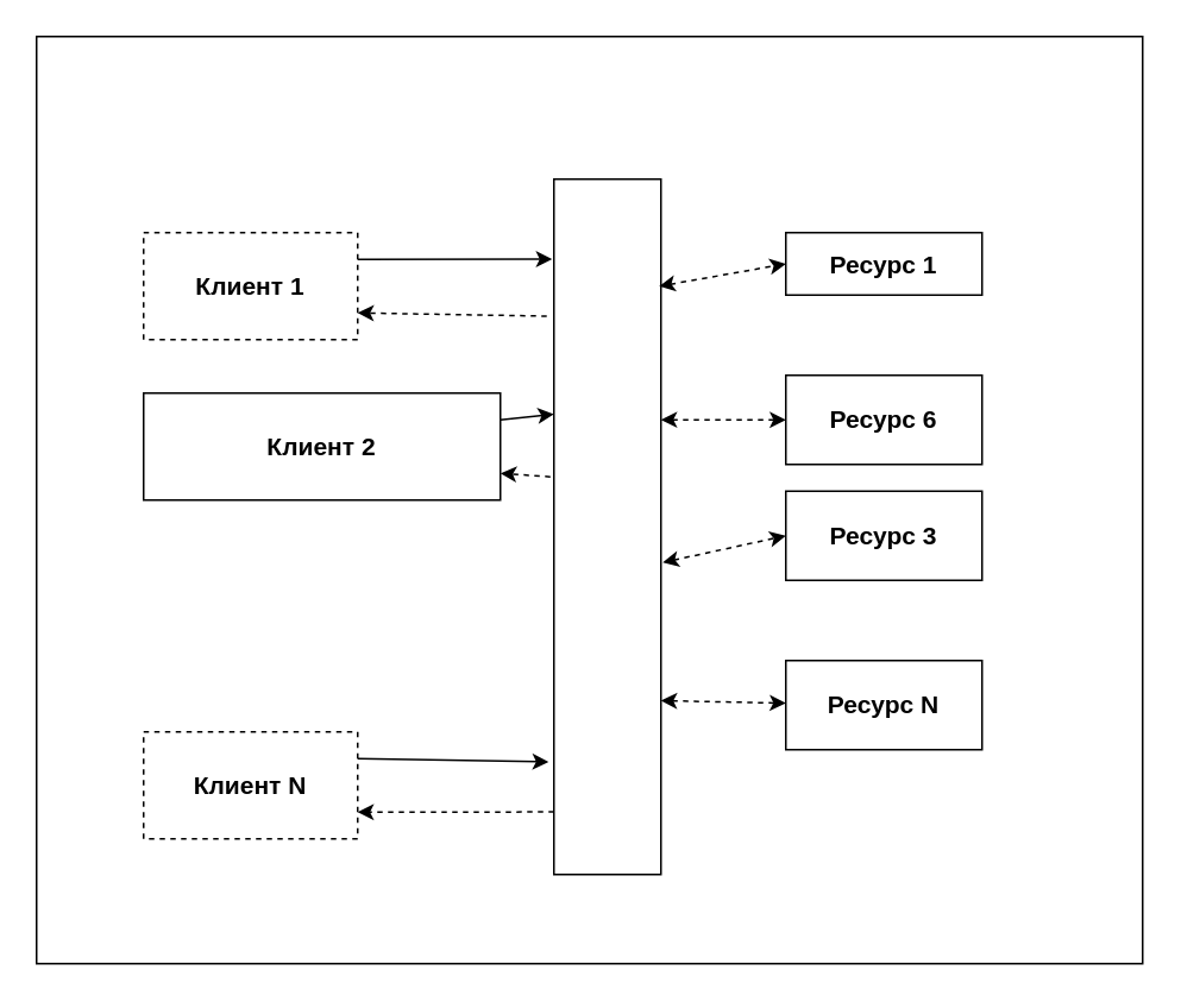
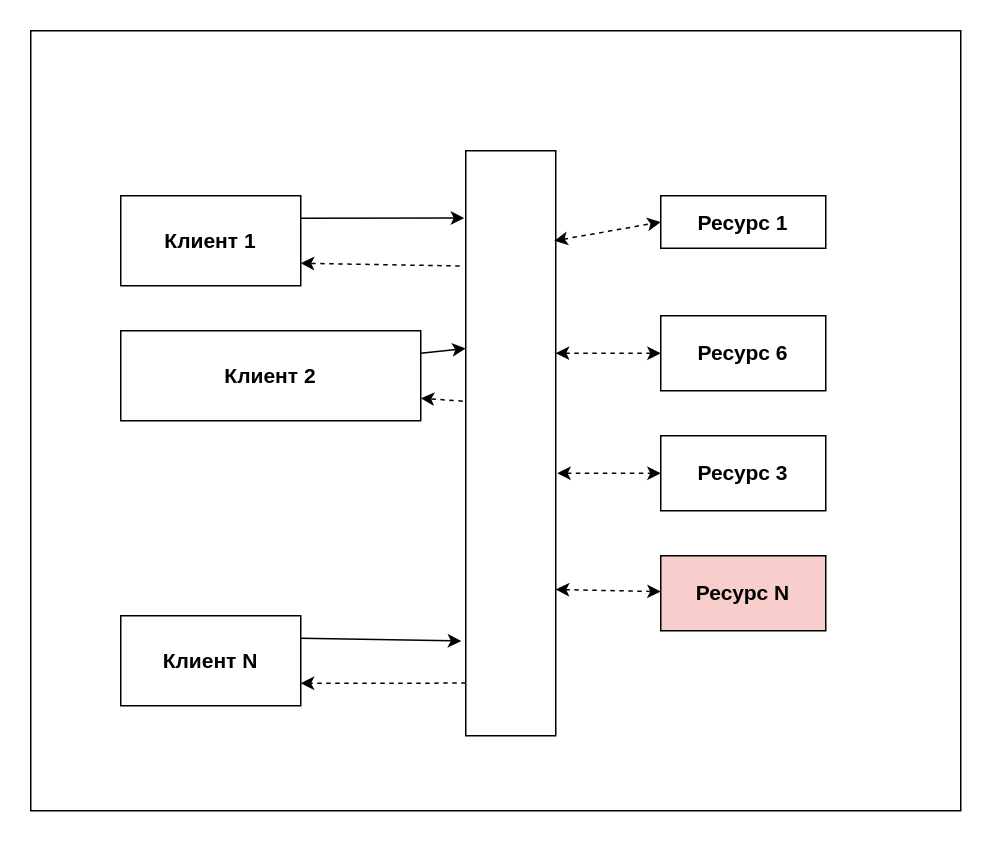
- <mxCell id="4" value="&lt;font style=&quot;font-size: 14px&quot;&gt;&lt;b&gt;Клиент 1&lt;/b&gt;&lt;/font&gt;" style="rounded=0;whiteSpace=wrap;html=1;dashed=1;" vertex="1" parent="1"><mxGeometry x="80" y="130" width="120" height="60" as="geometry" /></mxCell>
+ <mxCell id="4" value="&lt;font style=&quot;font-size: 14px&quot;&gt;&lt;b&gt;Клиент 1&lt;/b&gt;&lt;/font&gt;" style="rounded=0;whiteSpace=wrap;html=1;" vertex="1" parent="1"><mxGeometry x="80" y="130" width="120" height="60" as="geometry" /></mxCell>
- <mxCell id="15" value="&lt;b&gt;&lt;font style=&quot;font-size: 14px&quot;&gt;Ресурс 3&lt;/font&gt;&lt;/b&gt;" style="rounded=0;whiteSpace=wrap;html=1;" vertex="1" parent="1"><mxGeometry x="440" y="275" width="110" height="50" as="geometry" /></mxCell>
+ <mxCell id="15" value="&lt;b&gt;&lt;font style=&quot;font-size: 14px&quot;&gt;Ресурс 3&lt;/font&gt;&lt;/b&gt;" style="rounded=0;whiteSpace=wrap;html=1;" vertex="1" parent="1"><mxGeometry x="440" y="290" width="110" height="50" as="geometry" /></mxCell>
- <mxCell id="16" value="&lt;b&gt;&lt;font style=&quot;font-size: 14px&quot;&gt;Ресурс N&lt;/font&gt;&lt;/b&gt;" style="rounded=0;whiteSpace=wrap;html=1;" vertex="1" parent="1"><mxGeometry x="440" y="370" width="110" height="50" as="geometry" /></mxCell>
+ <mxCell id="16" value="&lt;b&gt;&lt;font style=&quot;font-size: 14px&quot;&gt;Ресурс N&lt;/font&gt;&lt;/b&gt;" style="rounded=0;whiteSpace=wrap;html=1;fillColor=#f8cecc;" vertex="1" parent="1"><mxGeometry x="440" y="370" width="110" height="50" as="geometry" /></mxCell>
- <mxCell id="6" value="&lt;font style=&quot;font-size: 14px&quot;&gt;&lt;b&gt;Клиент N&lt;/b&gt;&lt;/font&gt;" style="rounded=0;whiteSpace=wrap;html=1;dashed=1;" vertex="1" parent="1"><mxGeometry x="80" y="410" width="120" height="60" as="geometry" /></mxCell>
+ <mxCell id="6" value="&lt;font style=&quot;font-size: 14px&quot;&gt;&lt;b&gt;Клиент N&lt;/b&gt;&lt;/font&gt;" style="rounded=0;whiteSpace=wrap;html=1;" vertex="1" parent="1"><mxGeometry x="80" y="410" width="120" height="60" as="geometry" /></mxCell>
